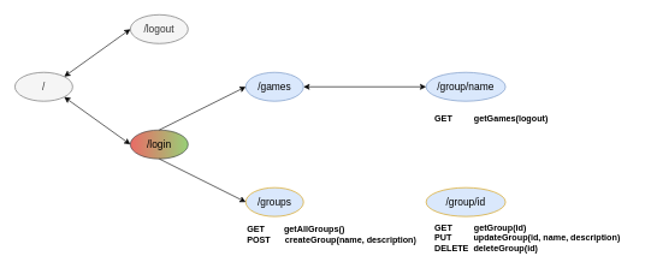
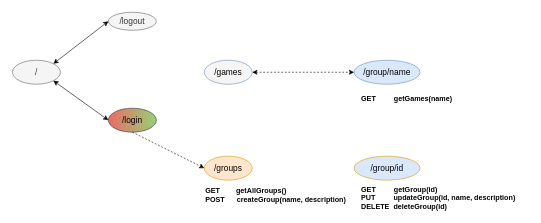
- <mxCell id="15" value="&lt;font style=&quot;font-size: 14px&quot;&gt;/logout&lt;/font&gt;" style="ellipse;whiteSpace=wrap;html=1;fillColor=#f5f5f5;strokeColor=#666666;fontColor=#333333;" vertex="1" parent="1"><mxGeometry x="180" y="20" width="80" height="40" as="geometry" /></mxCell>
+ <mxCell id="15" value="&lt;font style=&quot;font-size: 14px&quot;&gt;/logout&lt;/font&gt;" style="ellipse;whiteSpace=wrap;html=1;fillColor=#f5f5f5;strokeColor=#666666;fontColor=#333333;" vertex="1" parent="1"><mxGeometry x="180" y="20" width="80" height="30" as="geometry" /></mxCell>
- <mxCell id="3" value="&lt;font style=&quot;font-size: 14px&quot;&gt;/games&lt;/font&gt;" style="ellipse;whiteSpace=wrap;html=1;fillColor=#dae8fc;strokeColor=#6c8ebf;" vertex="1" parent="1"><mxGeometry x="340" y="100" width="80" height="40" as="geometry" /></mxCell>
+ <mxCell id="3" value="&lt;font style=&quot;font-size: 14px&quot;&gt;/games&lt;/font&gt;" style="ellipse;whiteSpace=wrap;html=1;fillColor=#f5f5f5;strokeColor=#6c8ebf;" vertex="1" parent="1"><mxGeometry x="340" y="100" width="80" height="40" as="geometry" /></mxCell>
- <mxCell id="10" value="" style="endArrow=classic;startArrow=classic;html=1;entryX=0;entryY=0.5;entryDx=0;entryDy=0;exitX=1;exitY=0.5;exitDx=0;exitDy=0;" edge="1" parent="1" source="3" target="5"><mxGeometry width="50" height="50" relative="1" as="geometry"><mxPoint x="220" y="420" as="sourcePoint" /><mxPoint x="270" y="370" as="targetPoint" /></mxGeometry></mxCell>
+ <mxCell id="10" value="" style="endArrow=classic;startArrow=classic;html=1;entryX=0;entryY=0.5;entryDx=0;entryDy=0;exitX=1;exitY=0.5;exitDx=0;exitDy=0;dashed=1;" edge="1" parent="1" source="3" target="5"><mxGeometry width="50" height="50" relative="1" as="geometry"><mxPoint x="220" y="420" as="sourcePoint" /><mxPoint x="270" y="370" as="targetPoint" /></mxGeometry></mxCell>
- <mxCell id="12" value="" style="endArrow=classic;html=1;entryX=0;entryY=0.5;entryDx=0;entryDy=0;exitX=0.5;exitY=0;exitDx=0;exitDy=0;" edge="1" parent="1" source="11" target="3"><mxGeometry width="50" height="50" relative="1" as="geometry"><mxPoint x="60" y="420" as="sourcePoint" /><mxPoint x="110" y="370" as="targetPoint" /></mxGeometry></mxCell>
- <mxCell id="8" value="&lt;b&gt;GET&amp;nbsp; &amp;nbsp; &amp;nbsp; &amp;nbsp; &amp;nbsp;getGames(logout)&lt;/b&gt;" style="text;html=1;strokeColor=none;fillColor=none;align=left;verticalAlign=middle;whiteSpace=wrap;rounded=0;" vertex="1" parent="1"><mxGeometry x="600" y="150" width="200" height="30" as="geometry" /></mxCell>
+ <mxCell id="8" value="&lt;b&gt;GET&amp;nbsp; &amp;nbsp; &amp;nbsp; &amp;nbsp; &amp;nbsp;getGames(name)&lt;/b&gt;" style="text;html=1;strokeColor=none;fillColor=none;align=left;verticalAlign=middle;whiteSpace=wrap;rounded=0;" vertex="1" parent="1"><mxGeometry x="600" y="150" width="200" height="30" as="geometry" /></mxCell>
- <mxCell id="13" value="" style="endArrow=classic;html=1;entryX=0;entryY=0.5;entryDx=0;entryDy=0;exitX=0.5;exitY=1;exitDx=0;exitDy=0;" edge="1" parent="1" source="11" target="4"><mxGeometry width="50" height="50" relative="1" as="geometry"><mxPoint x="60" y="420" as="sourcePoint" /><mxPoint x="110" y="370" as="targetPoint" /></mxGeometry></mxCell>
+ <mxCell id="13" value="" style="endArrow=classic;html=1;entryX=0;entryY=0.5;entryDx=0;entryDy=0;exitX=0.5;exitY=1;exitDx=0;exitDy=0;dashed=1;" edge="1" parent="1" source="11" target="4"><mxGeometry width="50" height="50" relative="1" as="geometry"><mxPoint x="60" y="420" as="sourcePoint" /><mxPoint x="110" y="370" as="targetPoint" /></mxGeometry></mxCell>
- <mxCell id="4" value="&lt;font style=&quot;font-size: 14px&quot;&gt;/groups&lt;/font&gt;" style="ellipse;whiteSpace=wrap;html=1;fillColor=#dae8fc;strokeColor=#d79b00;" vertex="1" parent="1"><mxGeometry x="340" y="260" width="80" height="40" as="geometry" /></mxCell>
+ <mxCell id="4" value="&lt;font style=&quot;font-size: 14px&quot;&gt;/groups&lt;/font&gt;" style="ellipse;whiteSpace=wrap;html=1;fillColor=#ffe6cc;strokeColor=#d79b00;" vertex="1" parent="1"><mxGeometry x="340" y="260" width="80" height="40" as="geometry" /></mxCell>
